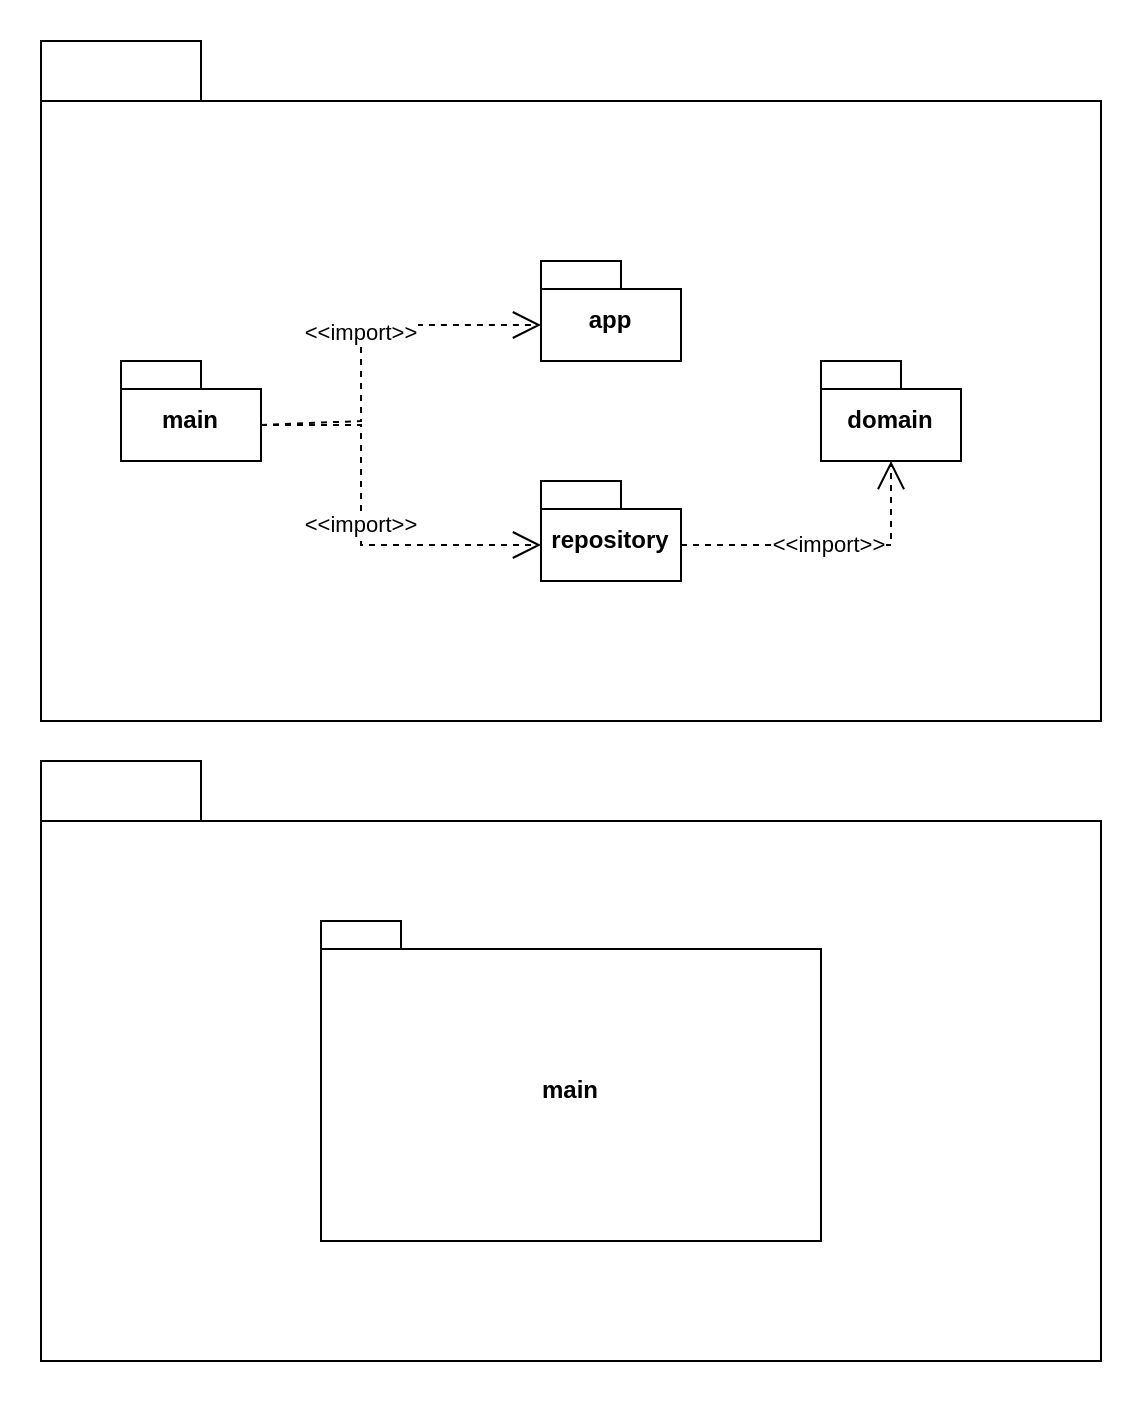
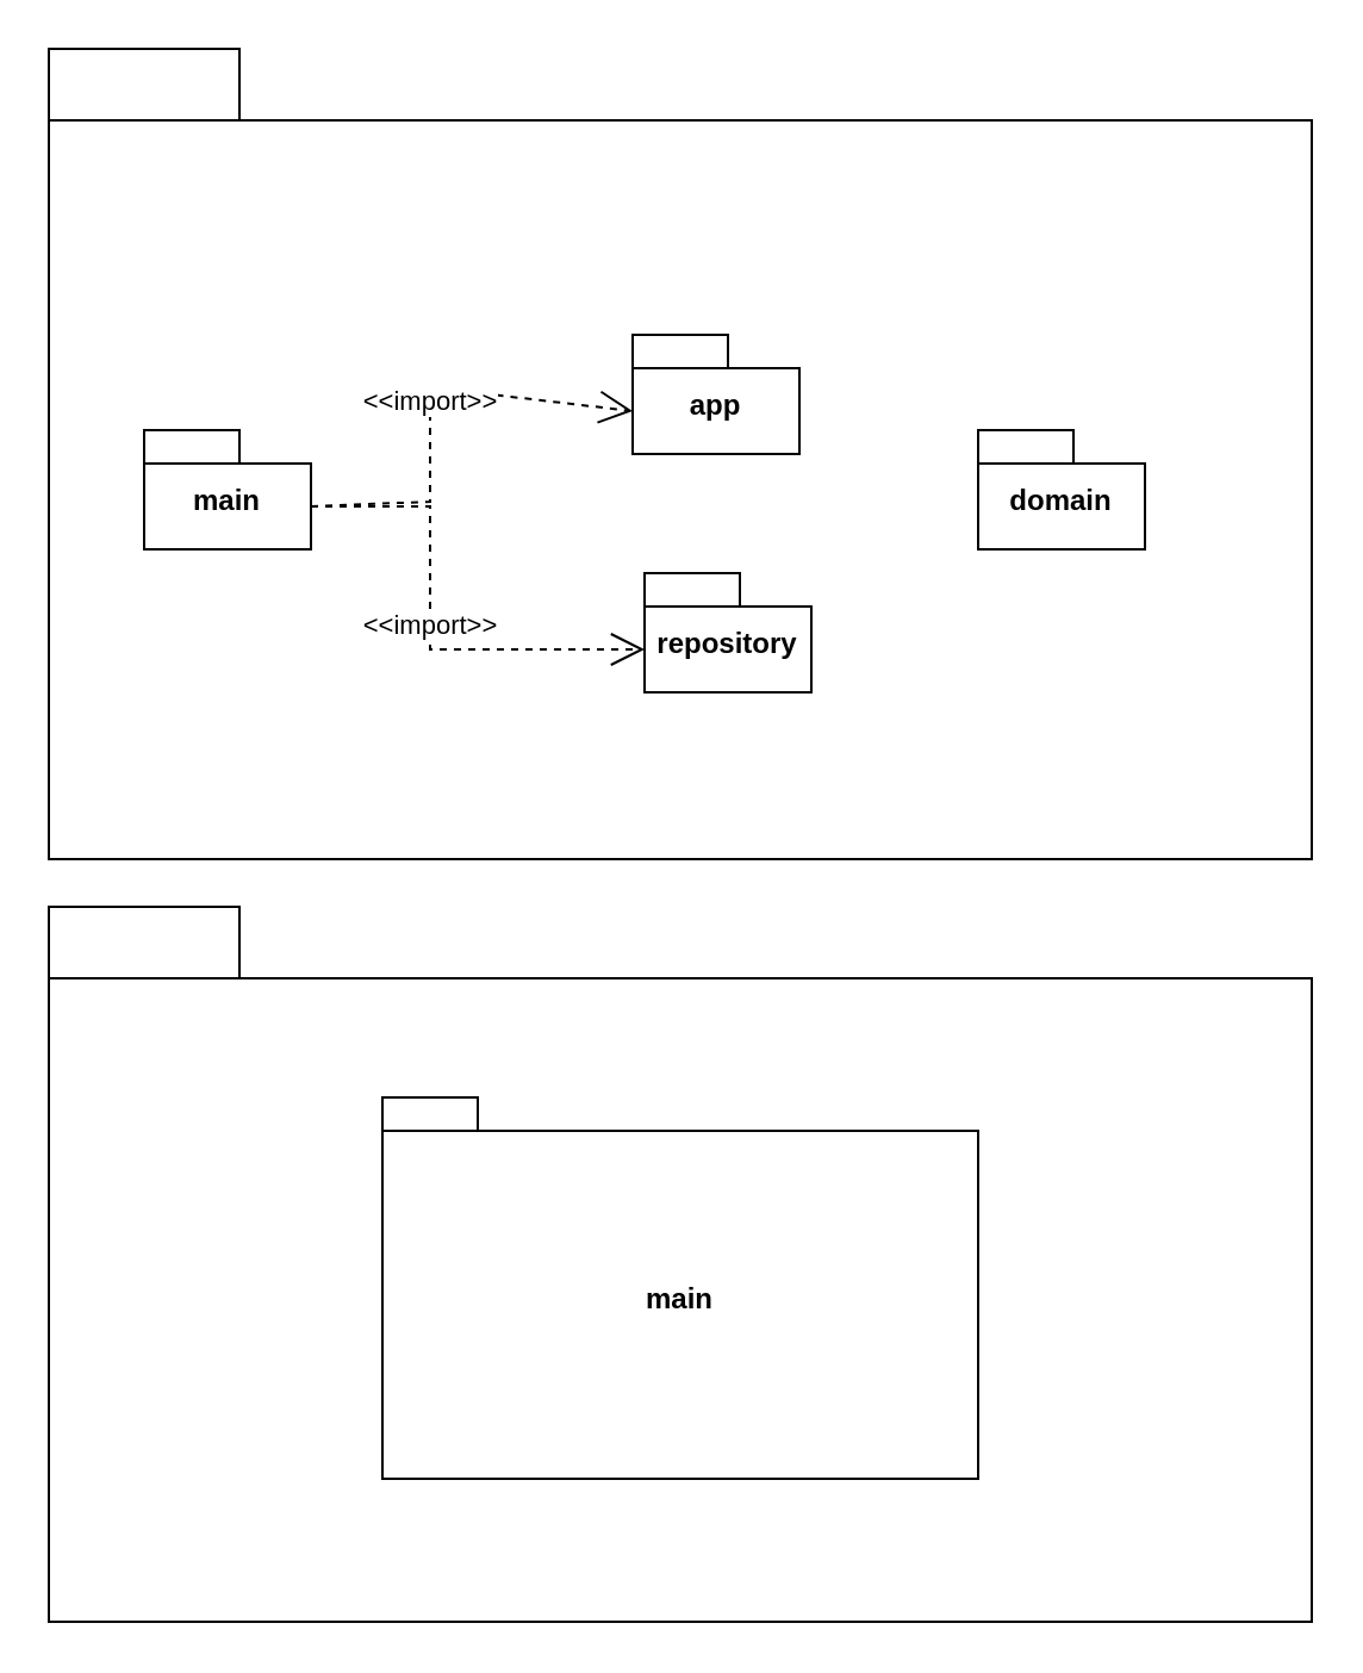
- <mxCell id="7" value="app" style="shape=folder;fontStyle=1;spacingTop=10;tabWidth=40;tabHeight=14;tabPosition=left;html=1;whiteSpace=wrap;shadow=0;movable=1;resizable=1;rotatable=1;deletable=1;editable=1;locked=0;connectable=1;" vertex="1" parent="1"><mxGeometry x="270" y="130" width="70" height="50" as="geometry" /></mxCell>
+ <mxCell id="7" value="app" style="shape=folder;fontStyle=1;spacingTop=10;tabWidth=40;tabHeight=14;tabPosition=left;html=1;whiteSpace=wrap;shadow=0;movable=1;resizable=1;rotatable=1;deletable=1;editable=1;locked=0;connectable=1;" vertex="1" parent="1"><mxGeometry x="265" y="140" width="70" height="50" as="geometry" /></mxCell>
- <mxCell id="11" value="&amp;lt;&amp;lt;import&amp;gt;&amp;gt;" style="endArrow=open;endSize=12;dashed=1;html=1;rounded=0;exitX=0;exitY=0;exitDx=70;exitDy=32;exitPerimeter=0;shadow=0;movable=1;resizable=1;rotatable=1;deletable=1;editable=1;locked=0;connectable=1;entryX=0.5;entryY=1;entryDx=0;entryDy=0;entryPerimeter=0;" edge="1" parent="1" source="8" target="10"><mxGeometry width="160" relative="1" as="geometry"><mxPoint x="150" y="232" as="sourcePoint" /><mxPoint x="410" y="210" as="targetPoint" /><Array as="points"><mxPoint x="445" y="272" /></Array></mxGeometry></mxCell>
